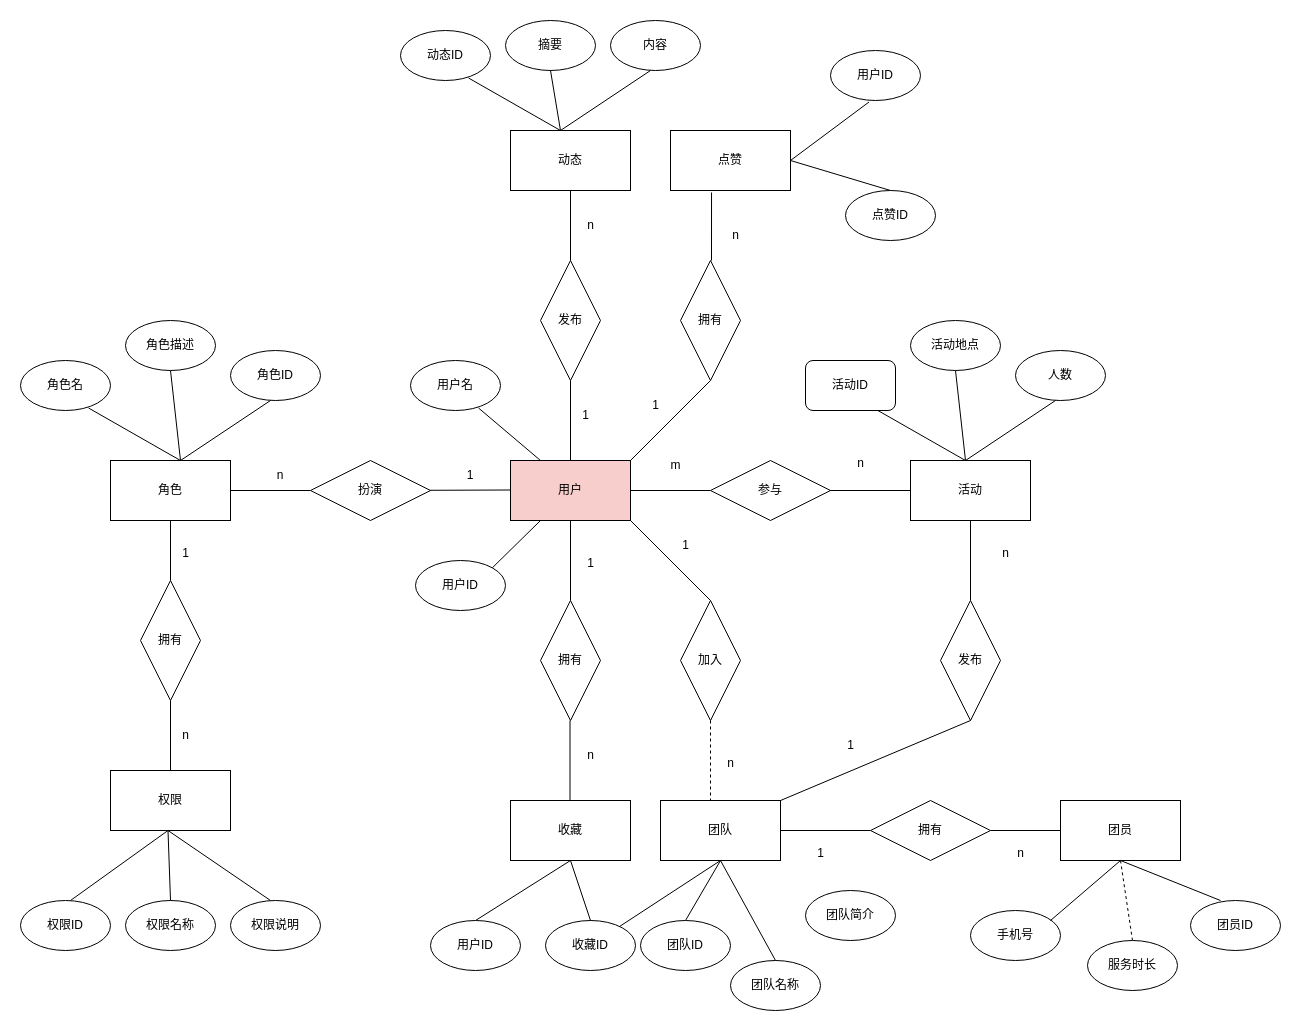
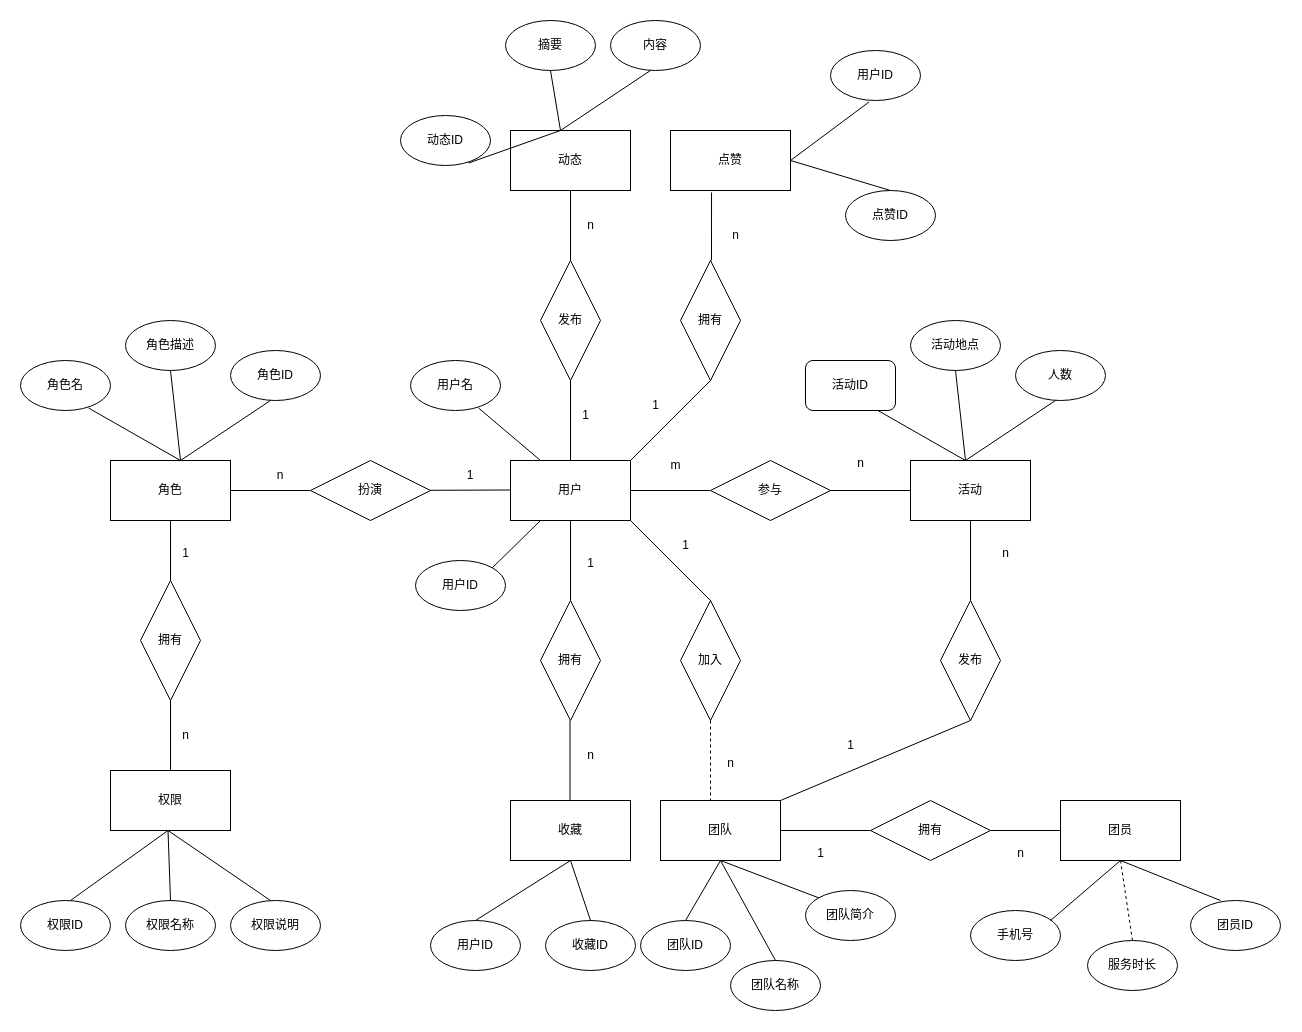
- <mxCell id="67" value="动态ID" style="ellipse;whiteSpace=wrap;html=1;" vertex="1" parent="1"><mxGeometry x="400" y="30" width="90" height="50" as="geometry" /></mxCell>
+ <mxCell id="67" value="动态ID" style="ellipse;whiteSpace=wrap;html=1;" vertex="1" parent="1"><mxGeometry x="400" y="115" width="90" height="50" as="geometry" /></mxCell>
- <mxCell id="6" value="用户" style="rounded=0;whiteSpace=wrap;html=1;fillColor=#f8cecc;" parent="1" vertex="1"><mxGeometry x="510" y="460" width="120" height="60" as="geometry" /></mxCell>
+ <mxCell id="6" value="用户" style="rounded=0;whiteSpace=wrap;html=1;" parent="1" vertex="1"><mxGeometry x="510" y="460" width="120" height="60" as="geometry" /></mxCell>
- <mxCell id="90" value="" style="endArrow=none;html=1;rounded=0;exitX=0.5;exitY=1;exitDx=0;exitDy=0;" edge="1" parent="1" target="92" source="35"><mxGeometry width="50" height="50" relative="1" as="geometry"><mxPoint x="850" y="1030" as="sourcePoint" /><mxPoint x="810" y="900" as="targetPoint" /></mxGeometry></mxCell>
+ <mxCell id="90" value="" style="endArrow=none;html=1;rounded=0;exitX=0.5;exitY=1;exitDx=0;exitDy=0;entryX=0;entryY=0;entryDx=0;entryDy=0;" edge="1" parent="1" target="89" source="35"><mxGeometry width="50" height="50" relative="1" as="geometry"><mxPoint x="850" y="1030" as="sourcePoint" /><mxPoint x="810" y="900" as="targetPoint" /></mxGeometry></mxCell>
